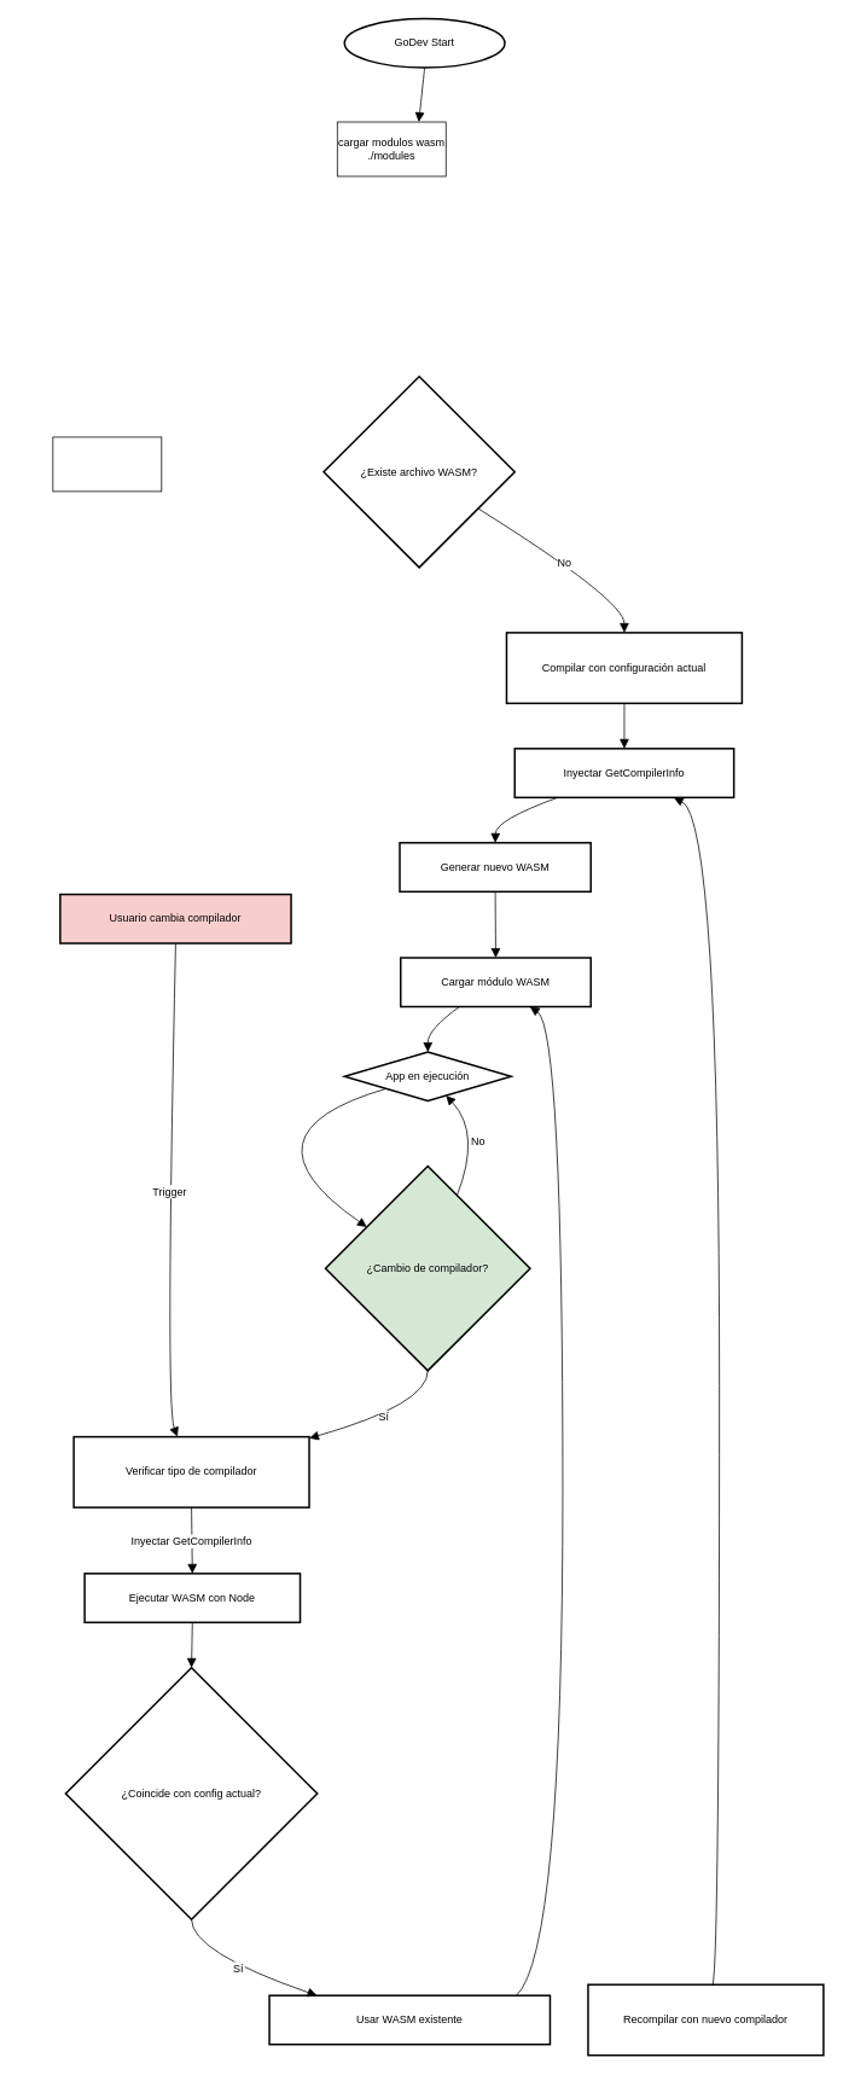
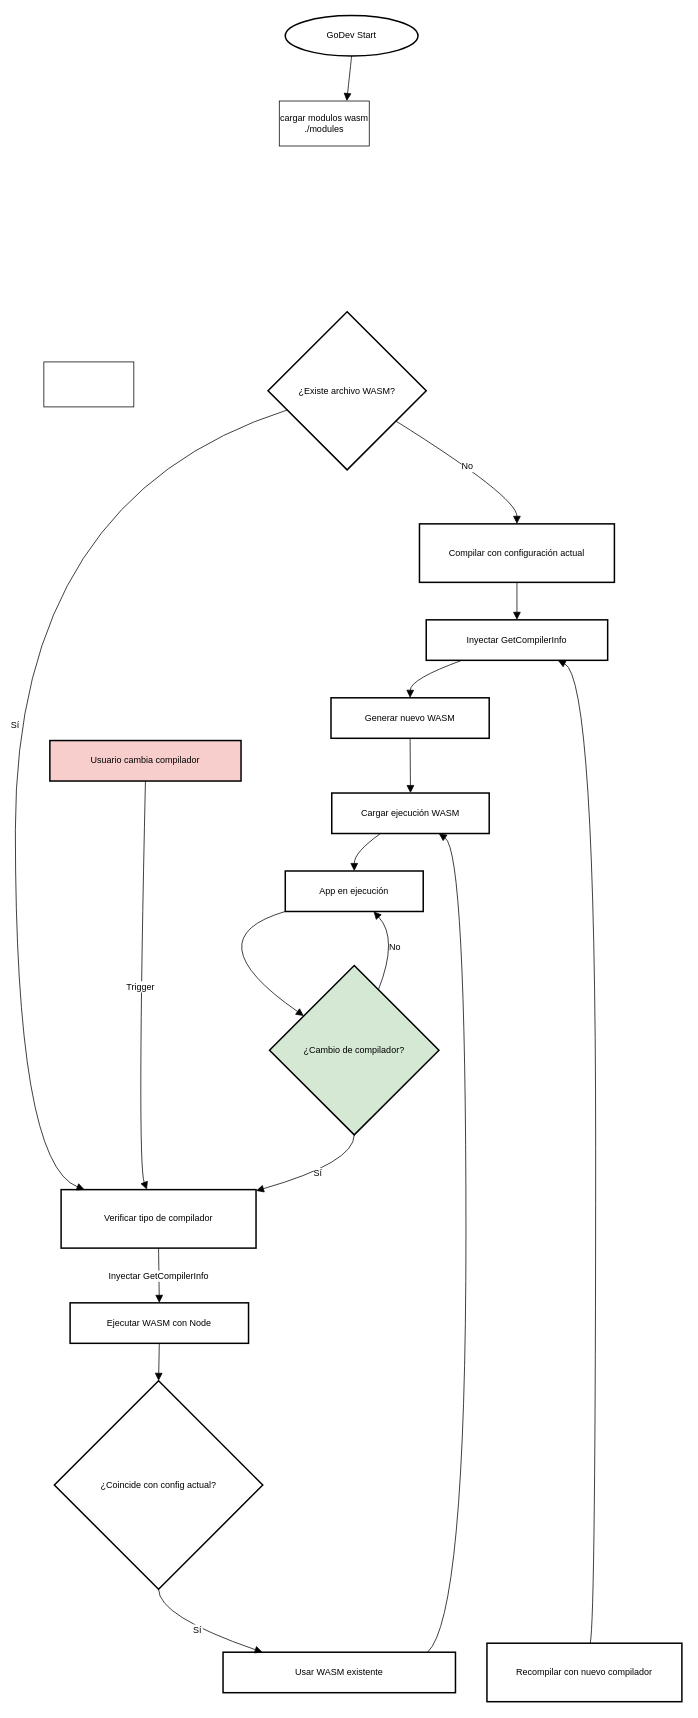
+ <mxCell id="18" value="Sí" style="curved=1;startArrow=none;endArrow=block;exitX=0;exitY=0.66;entryX=0.12;entryY=0;rounded=0;fontSize=12;startSize=8;endSize=8;" edge="1" parent="1" source="3" target="5"><mxGeometry relative="1" as="geometry"><Array as="points"><mxPoint x="20" y="662" /><mxPoint x="20" y="1550" /></Array></mxGeometry></mxCell>
- <mxCell id="12" value="Cargar módulo WASM" style="whiteSpace=wrap;strokeWidth=2;" vertex="1" parent="1"><mxGeometry x="442" y="1057" width="210" height="54" as="geometry" /></mxCell>
+ <mxCell id="12" value="Cargar ejecución WASM" style="whiteSpace=wrap;strokeWidth=2;" vertex="1" parent="1"><mxGeometry x="442" y="1057" width="210" height="54" as="geometry" /></mxCell>
- <mxCell id="14" value="App en ejecución" style="rhombus;whiteSpace=wrap;strokeWidth=2;" vertex="1" parent="1"><mxGeometry x="380" y="1161" width="184" height="54" as="geometry" /></mxCell>
+ <mxCell id="14" value="App en ejecución" style="whiteSpace=wrap;strokeWidth=2;" vertex="1" parent="1"><mxGeometry x="380" y="1161" width="184" height="54" as="geometry" /></mxCell>
